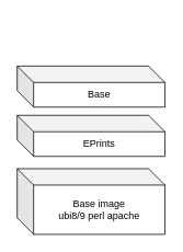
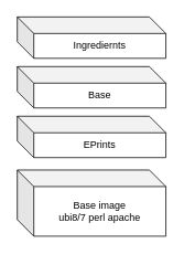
+ <mxCell id="5" value="Ingrediernts" style="shape=cube;whiteSpace=wrap;html=1;boundedLbl=1;backgroundOutline=1;darkOpacity=0.05;darkOpacity2=0.1;" vertex="1" parent="2"><mxGeometry width="180" height="50" as="geometry" /></mxCell>
- <mxCell id="3" value="Base image&lt;br&gt;ubi8/9 perl apache" style="shape=cube;whiteSpace=wrap;html=1;boundedLbl=1;backgroundOutline=1;darkOpacity=0.05;darkOpacity2=0.1;" vertex="1" parent="2"><mxGeometry y="185" width="180" height="80" as="geometry" /></mxCell>
+ <mxCell id="3" value="Base image&lt;br&gt;ubi8/7 perl apache" style="shape=cube;whiteSpace=wrap;html=1;boundedLbl=1;backgroundOutline=1;darkOpacity=0.05;darkOpacity2=0.1;" vertex="1" parent="2"><mxGeometry y="185" width="180" height="80" as="geometry" /></mxCell>
